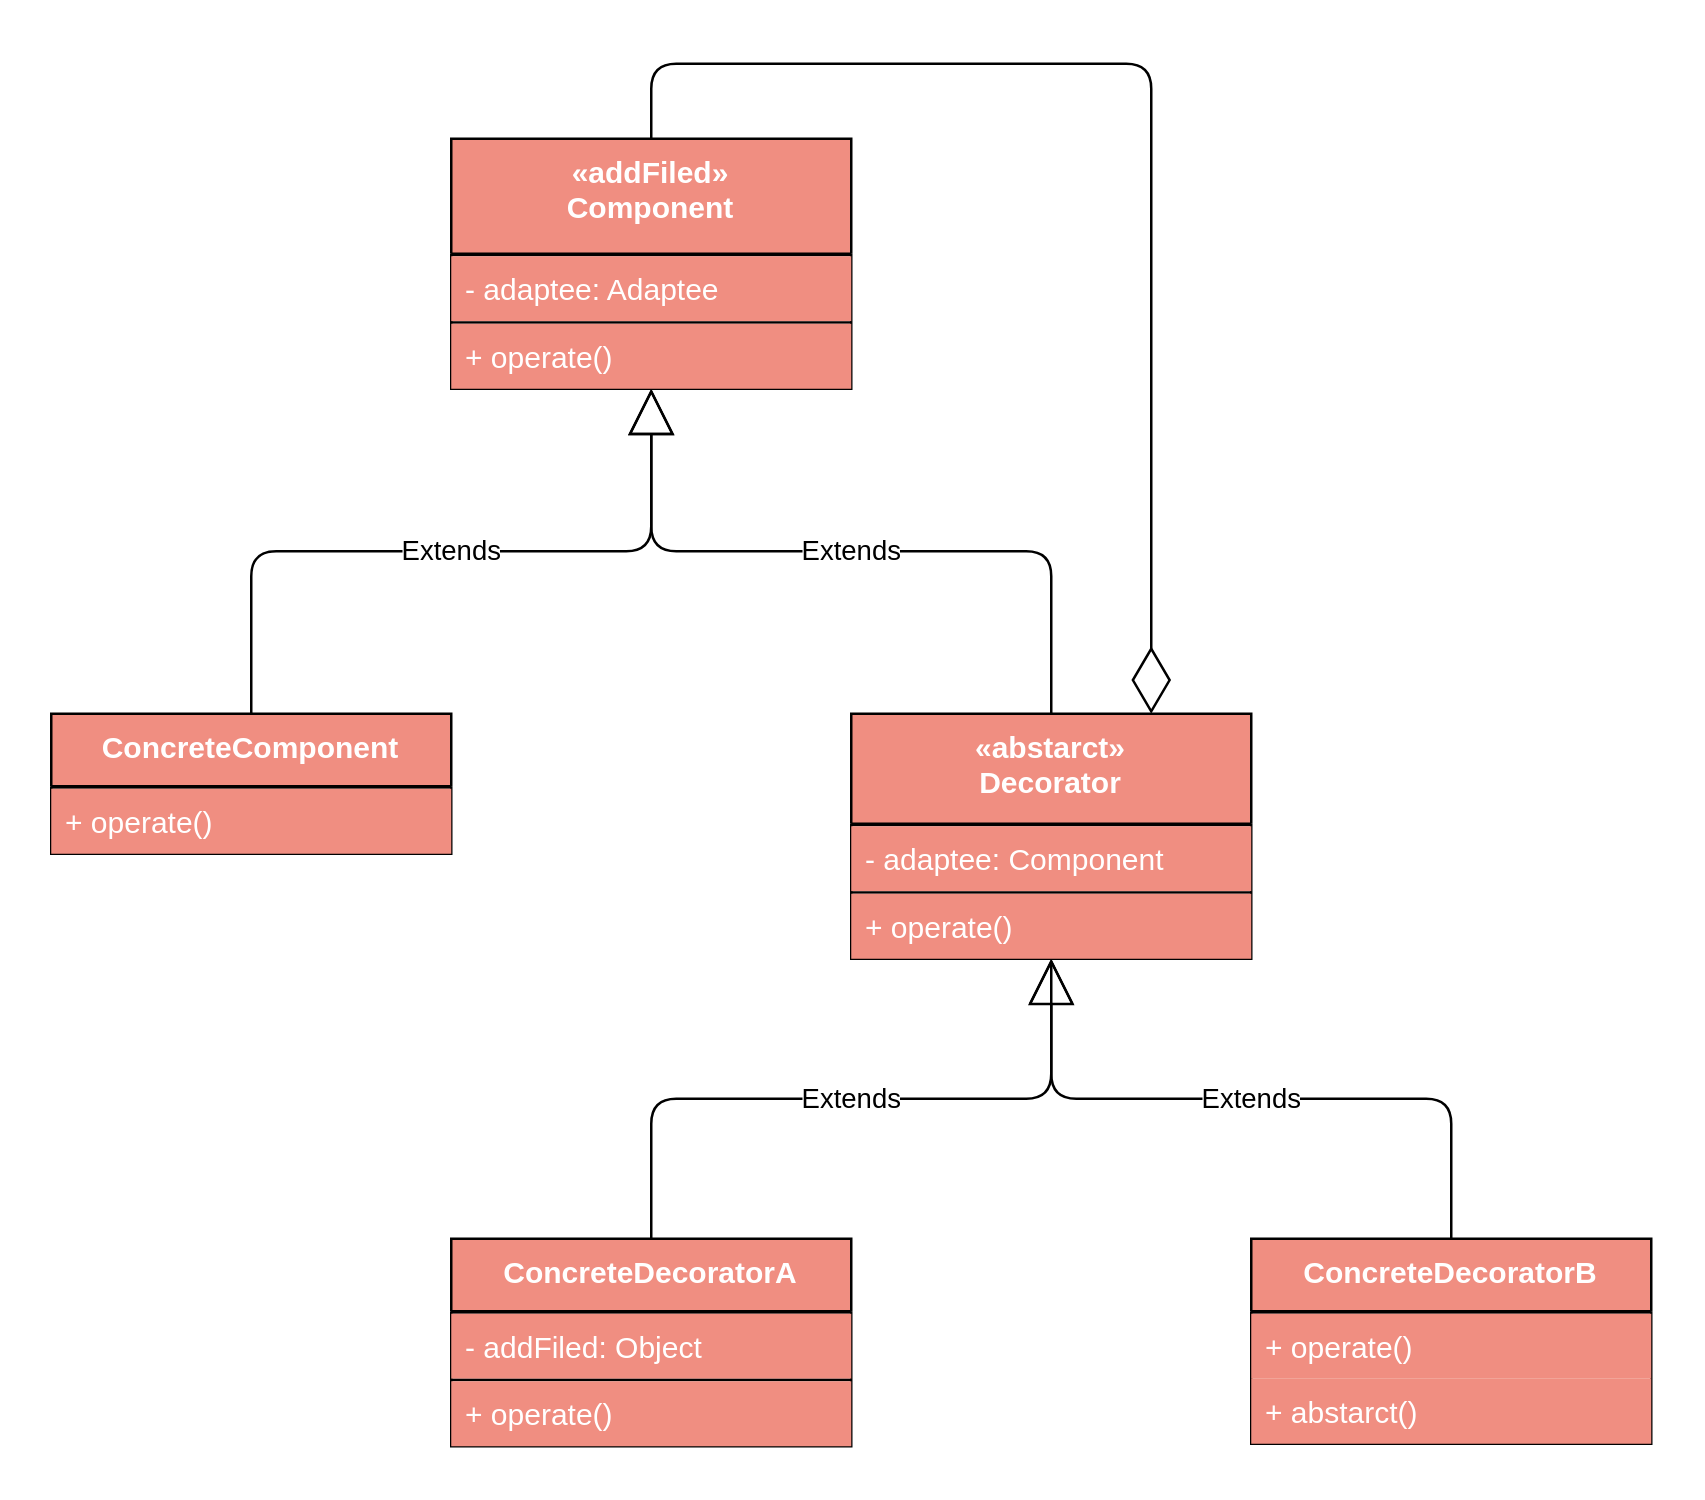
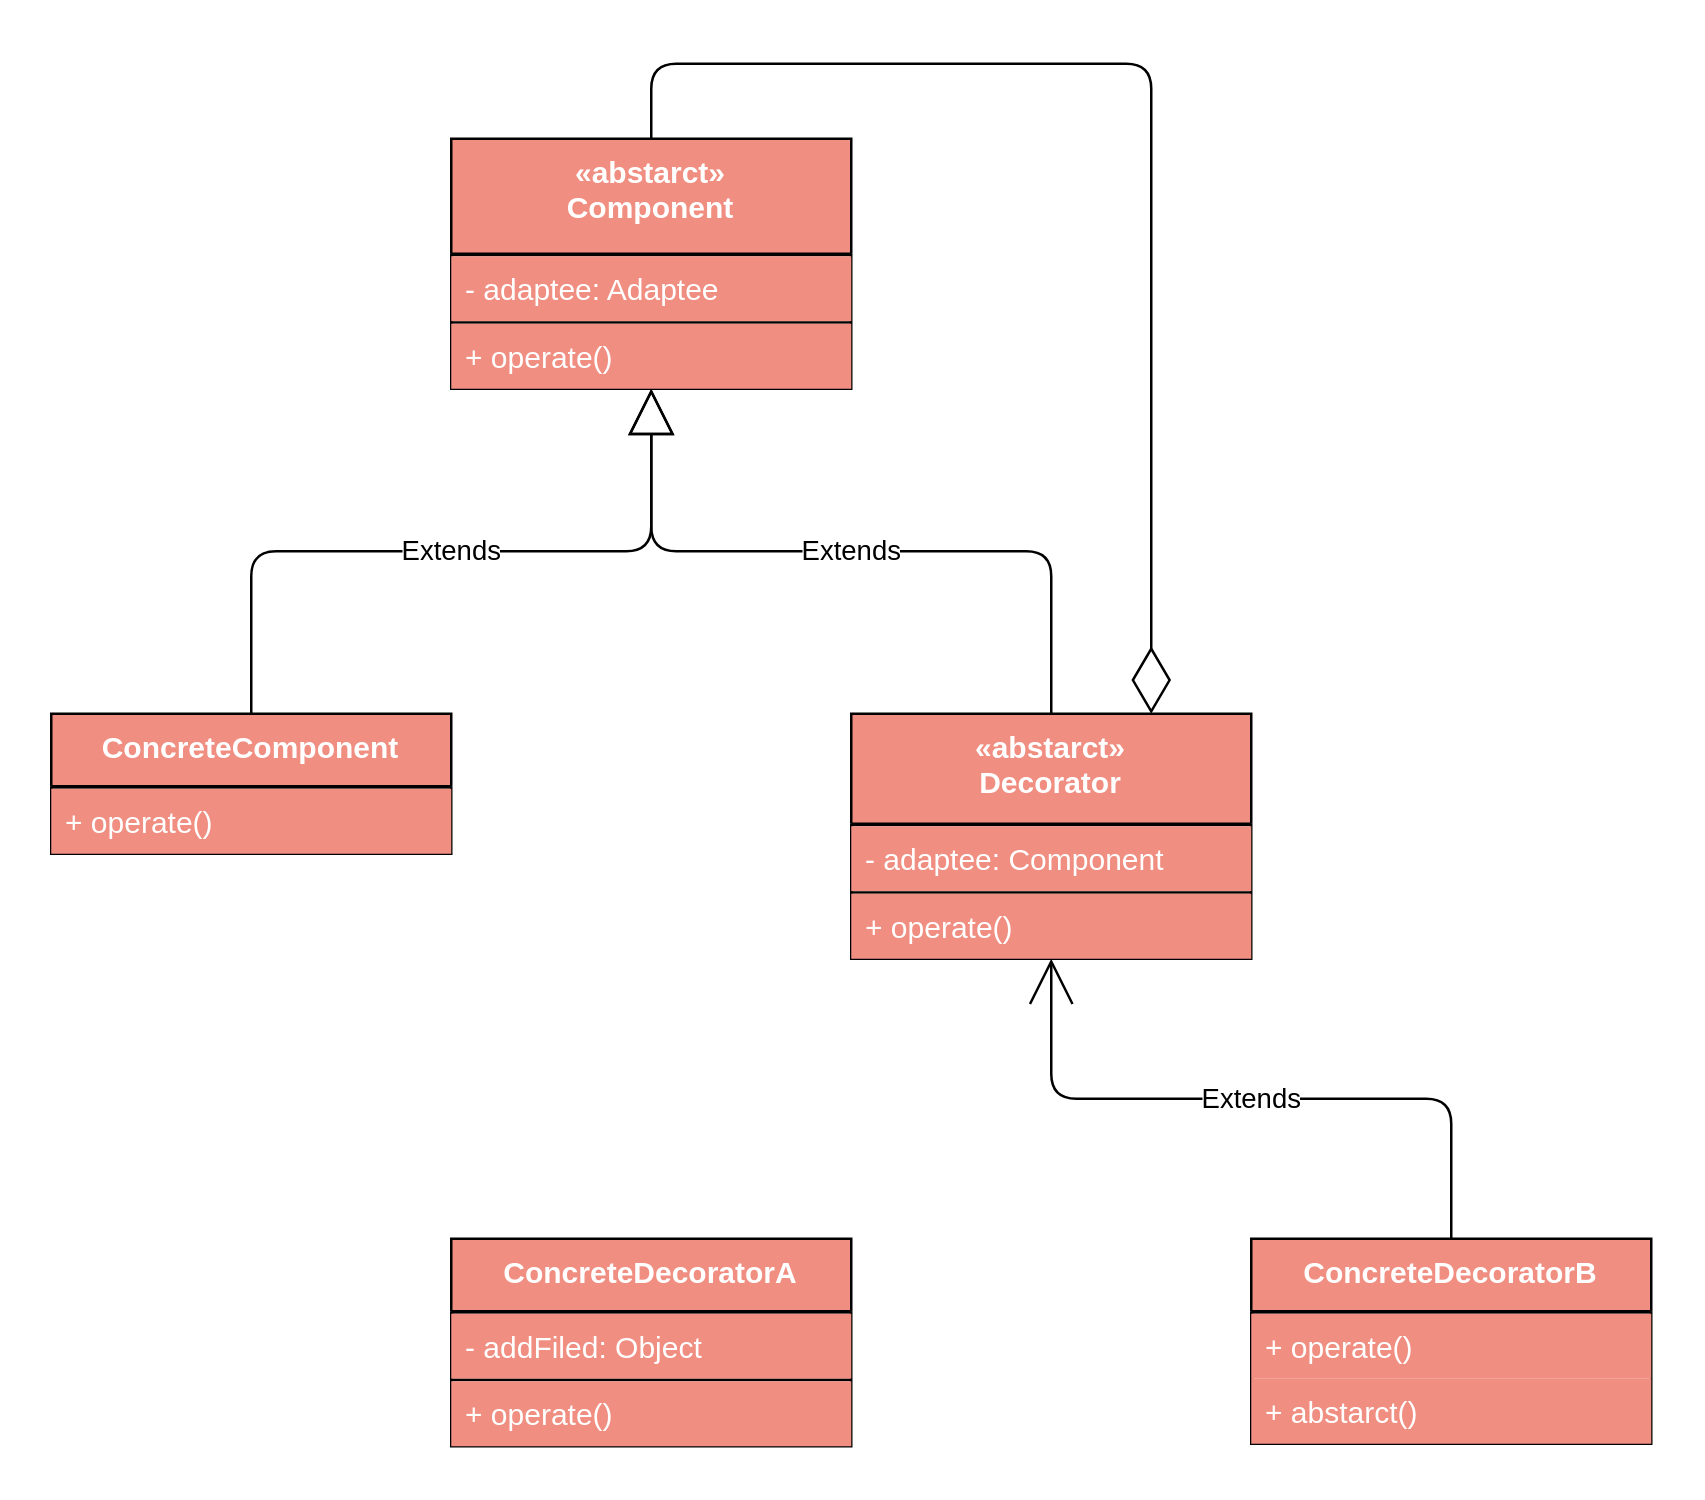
- <mxCell id="7" value="«addFiled»&#10;Component" style="swimlane;fontStyle=1;align=center;verticalAlign=top;childLayout=stackLayout;horizontal=1;startSize=46;horizontalStack=0;resizeParent=1;resizeParentMax=0;resizeLast=0;collapsible=1;marginBottom=0;fillColor=#F08E81;fontColor=#FFFFFF;" vertex="1" parent="1"><mxGeometry x="180" y="50" width="160" height="100" as="geometry" /></mxCell>
+ <mxCell id="7" value="«abstarct»&#10;Component" style="swimlane;fontStyle=1;align=center;verticalAlign=top;childLayout=stackLayout;horizontal=1;startSize=46;horizontalStack=0;resizeParent=1;resizeParentMax=0;resizeLast=0;collapsible=1;marginBottom=0;fillColor=#F08E81;fontColor=#FFFFFF;" vertex="1" parent="1"><mxGeometry x="180" y="50" width="160" height="100" as="geometry" /></mxCell>
- <mxCell id="26" value="Extends" style="endArrow=block;endSize=16;endFill=0;html=1;entryX=0.5;entryY=1;entryDx=0;entryDy=0;exitX=0.5;exitY=0;exitDx=0;exitDy=0;edgeStyle=orthogonalEdgeStyle;" edge="1" parent="1" source="15" target="2"><mxGeometry width="160" relative="1" as="geometry"><mxPoint x="180" y="420" as="sourcePoint" /><mxPoint x="340" y="420" as="targetPoint" /></mxGeometry></mxCell>
